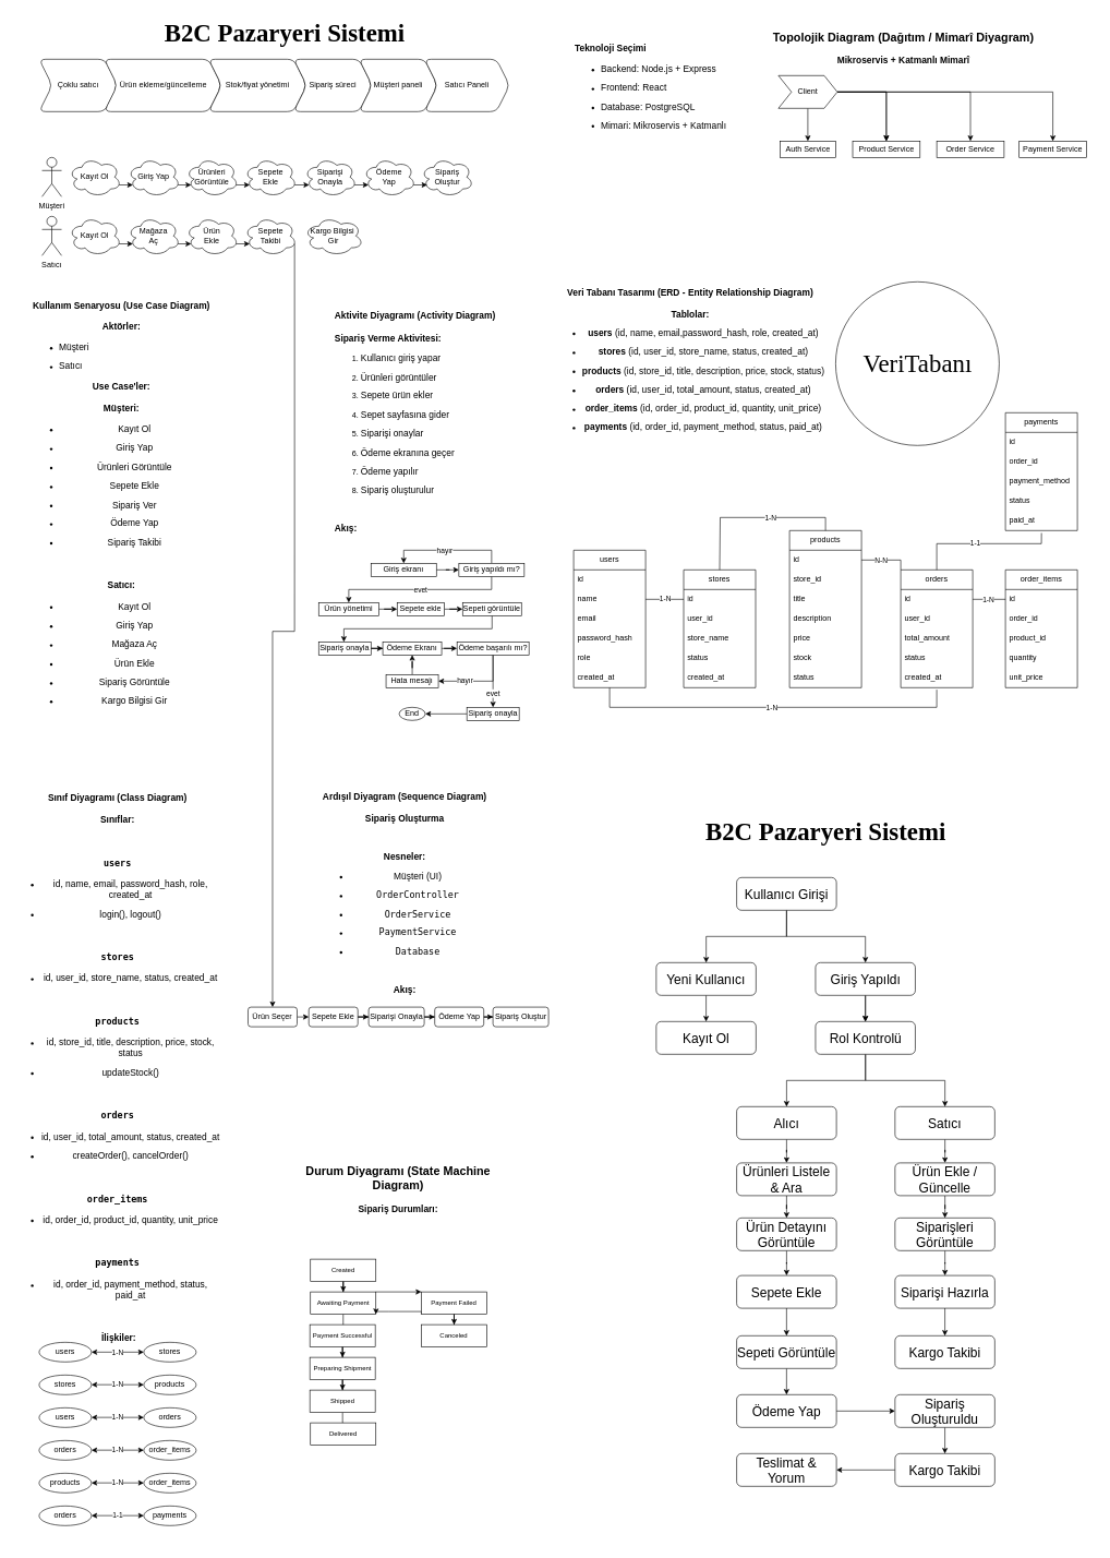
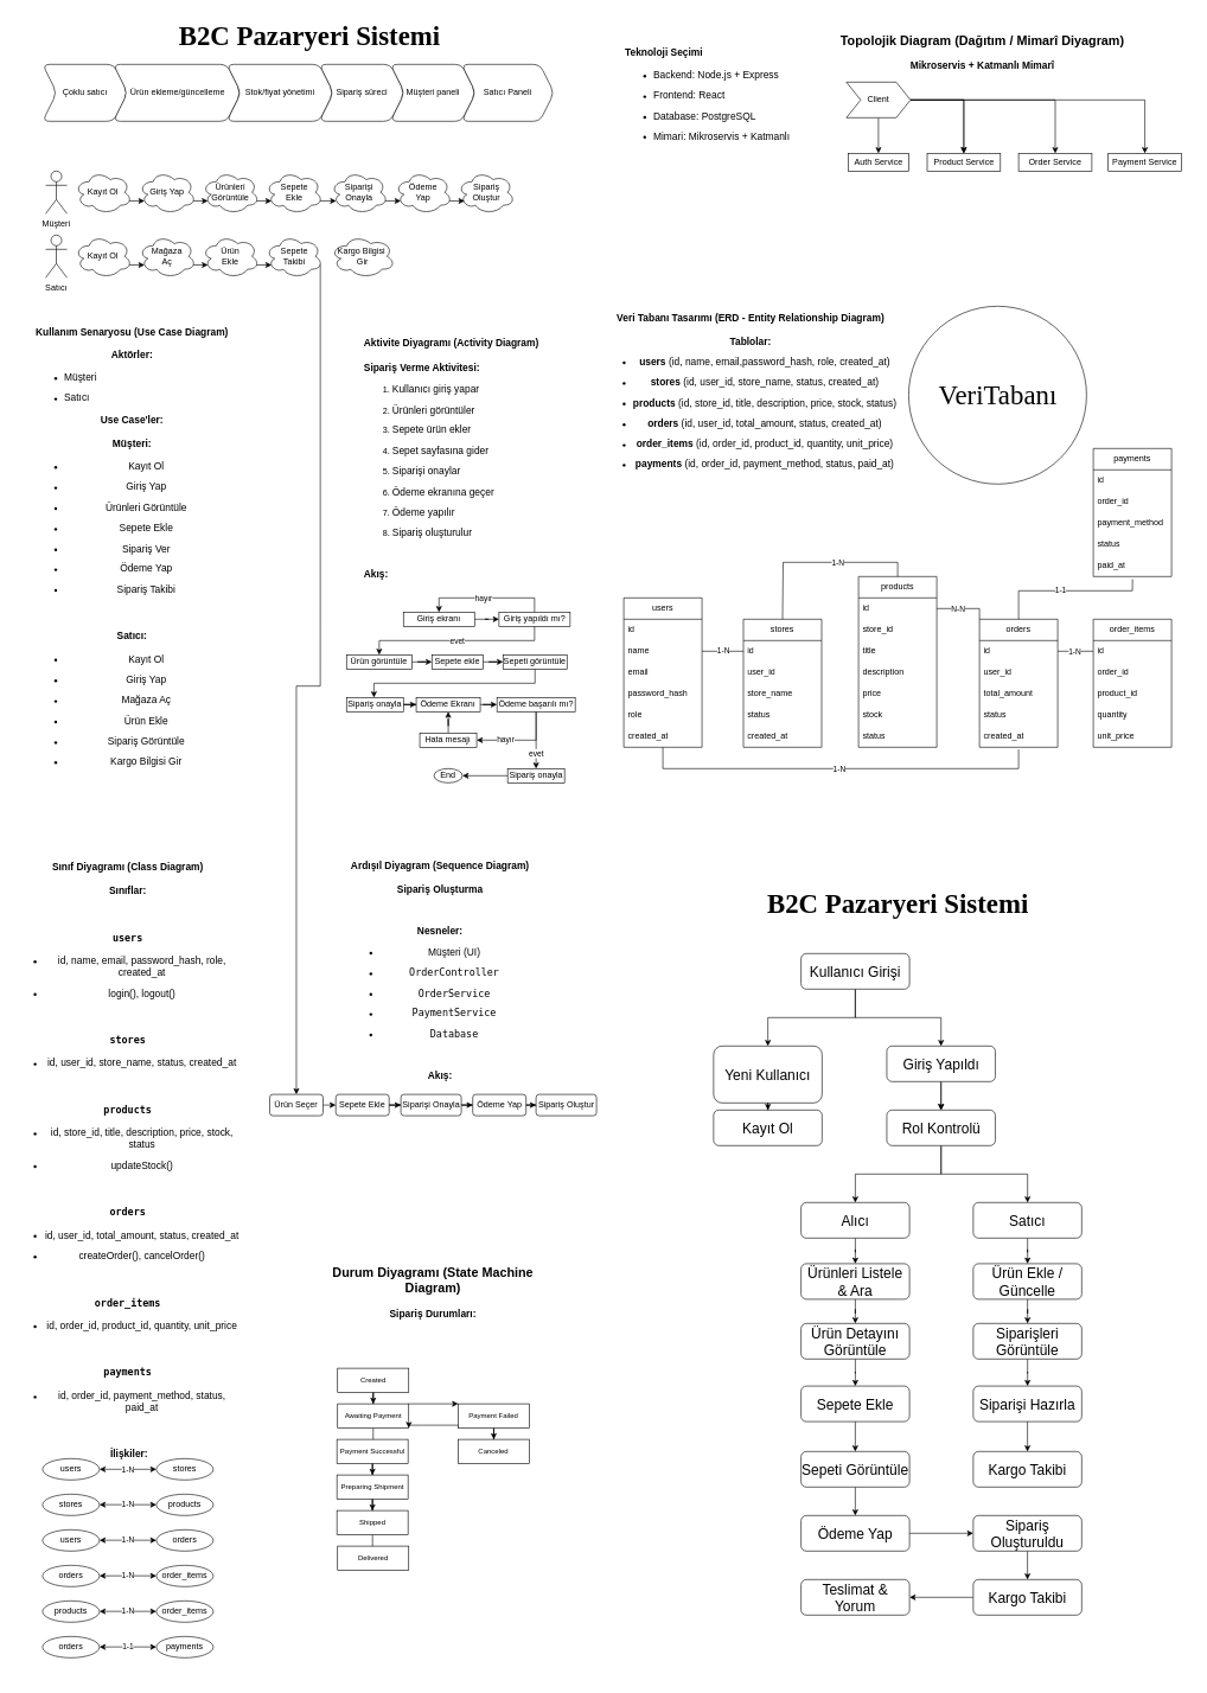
- <mxCell id="51" value="Ürün yönetimi" style="rounded=0;whiteSpace=wrap;html=1;" parent="1" vertex="1"><mxGeometry x="486.25" y="920" width="92" height="20" as="geometry" /></mxCell>
+ <mxCell id="51" value="Ürün görüntüle" style="rounded=0;whiteSpace=wrap;html=1;" parent="1" vertex="1"><mxGeometry x="486.25" y="920" width="92" height="20" as="geometry" /></mxCell>
- <mxCell id="182" value="&lt;span style=&quot;font-size: 20px;&quot;&gt;Yeni Kullanıcı&lt;/span&gt;" style="rounded=1;whiteSpace=wrap;html=1;" parent="1" vertex="1"><mxGeometry x="1002.25" y="1470" width="152.5" height="50" as="geometry" /></mxCell>
+ <mxCell id="182" value="&lt;span style=&quot;font-size: 20px;&quot;&gt;Yeni Kullanıcı&lt;/span&gt;" style="rounded=1;whiteSpace=wrap;html=1;" parent="1" vertex="1"><mxGeometry x="1002.25" y="1470" width="152.5" height="80" as="geometry" /></mxCell>
